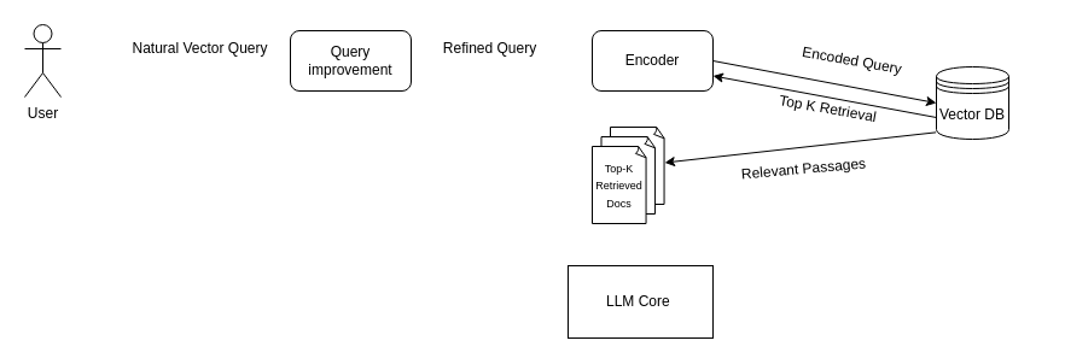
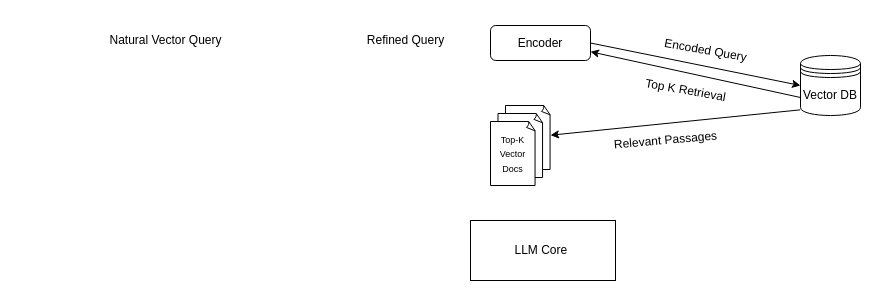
- <mxCell id="2" value="User" style="shape=umlActor;verticalLabelPosition=bottom;verticalAlign=top;html=1;outlineConnect=0;" vertex="1" parent="1"><mxGeometry x="20" y="20" width="30" height="60" as="geometry" /></mxCell>
- <mxCell id="17" value="Query improvement" style="rounded=1;whiteSpace=wrap;html=1;" vertex="1" parent="1"><mxGeometry x="240" y="25" width="100" height="50" as="geometry" /></mxCell>
- <mxCell id="4" value="Encoder" style="rounded=1;whiteSpace=wrap;html=1;" vertex="1" parent="1"><mxGeometry x="490" y="25" width="100" height="50" as="geometry" /></mxCell>
+ <mxCell id="4" value="Encoder" style="rounded=1;whiteSpace=wrap;html=1;" vertex="1" parent="1"><mxGeometry x="490" y="25" width="100" height="35" as="geometry" /></mxCell>
- <mxCell id="6" value="Vector DB" style="shape=datastore;whiteSpace=wrap;html=1;" vertex="1" parent="1"><mxGeometry x="775" y="55" width="60" height="60" as="geometry" /></mxCell>
+ <mxCell id="6" value="Vector DB" style="shape=datastore;whiteSpace=wrap;html=1;" vertex="1" parent="1"><mxGeometry x="800" y="55" width="60" height="60" as="geometry" /></mxCell>
- <mxCell id="13" value="&lt;font style=&quot;font-size: 9px;&quot;&gt;Top-K Retrieved Docs&lt;/font&gt;" style="whiteSpace=wrap;html=1;shape=mxgraph.basic.document" vertex="1" parent="10"><mxGeometry y="16" width="45" height="64" as="geometry" /></mxCell>
+ <mxCell id="13" value="&lt;font style=&quot;font-size: 9px;&quot;&gt;Top-K Vector Docs&lt;/font&gt;" style="whiteSpace=wrap;html=1;shape=mxgraph.basic.document" vertex="1" parent="10"><mxGeometry y="16" width="45" height="64" as="geometry" /></mxCell>
- <mxCell id="16" value="LLM Core&amp;nbsp;" style="rounded=0;whiteSpace=wrap;html=1;" vertex="1" parent="1"><mxGeometry x="470" y="220" width="120" height="60" as="geometry" /></mxCell>
+ <mxCell id="16" value="LLM Core&amp;nbsp;" style="rounded=0;whiteSpace=wrap;html=1;" vertex="1" parent="1"><mxGeometry x="470" y="220" width="145" height="60" as="geometry" /></mxCell>
